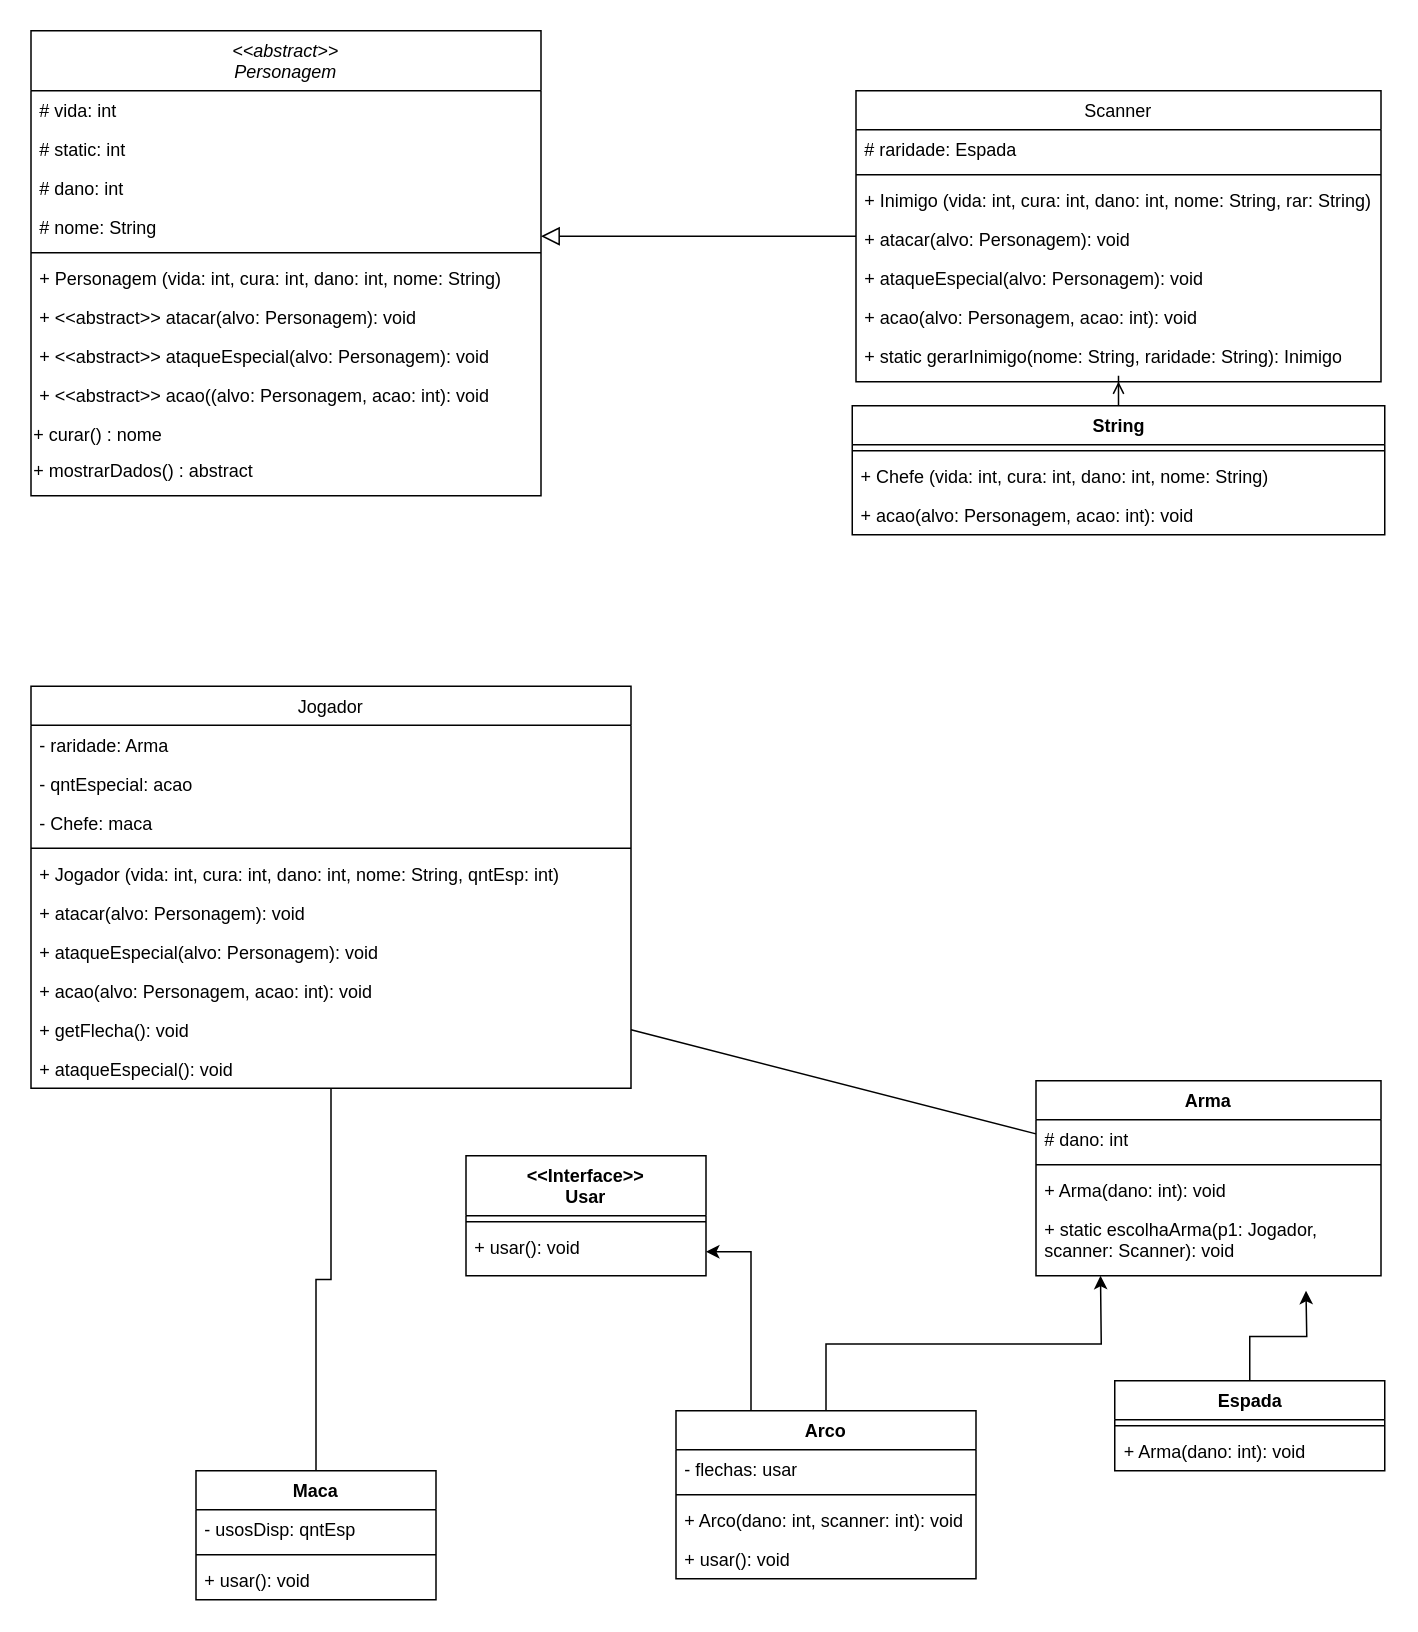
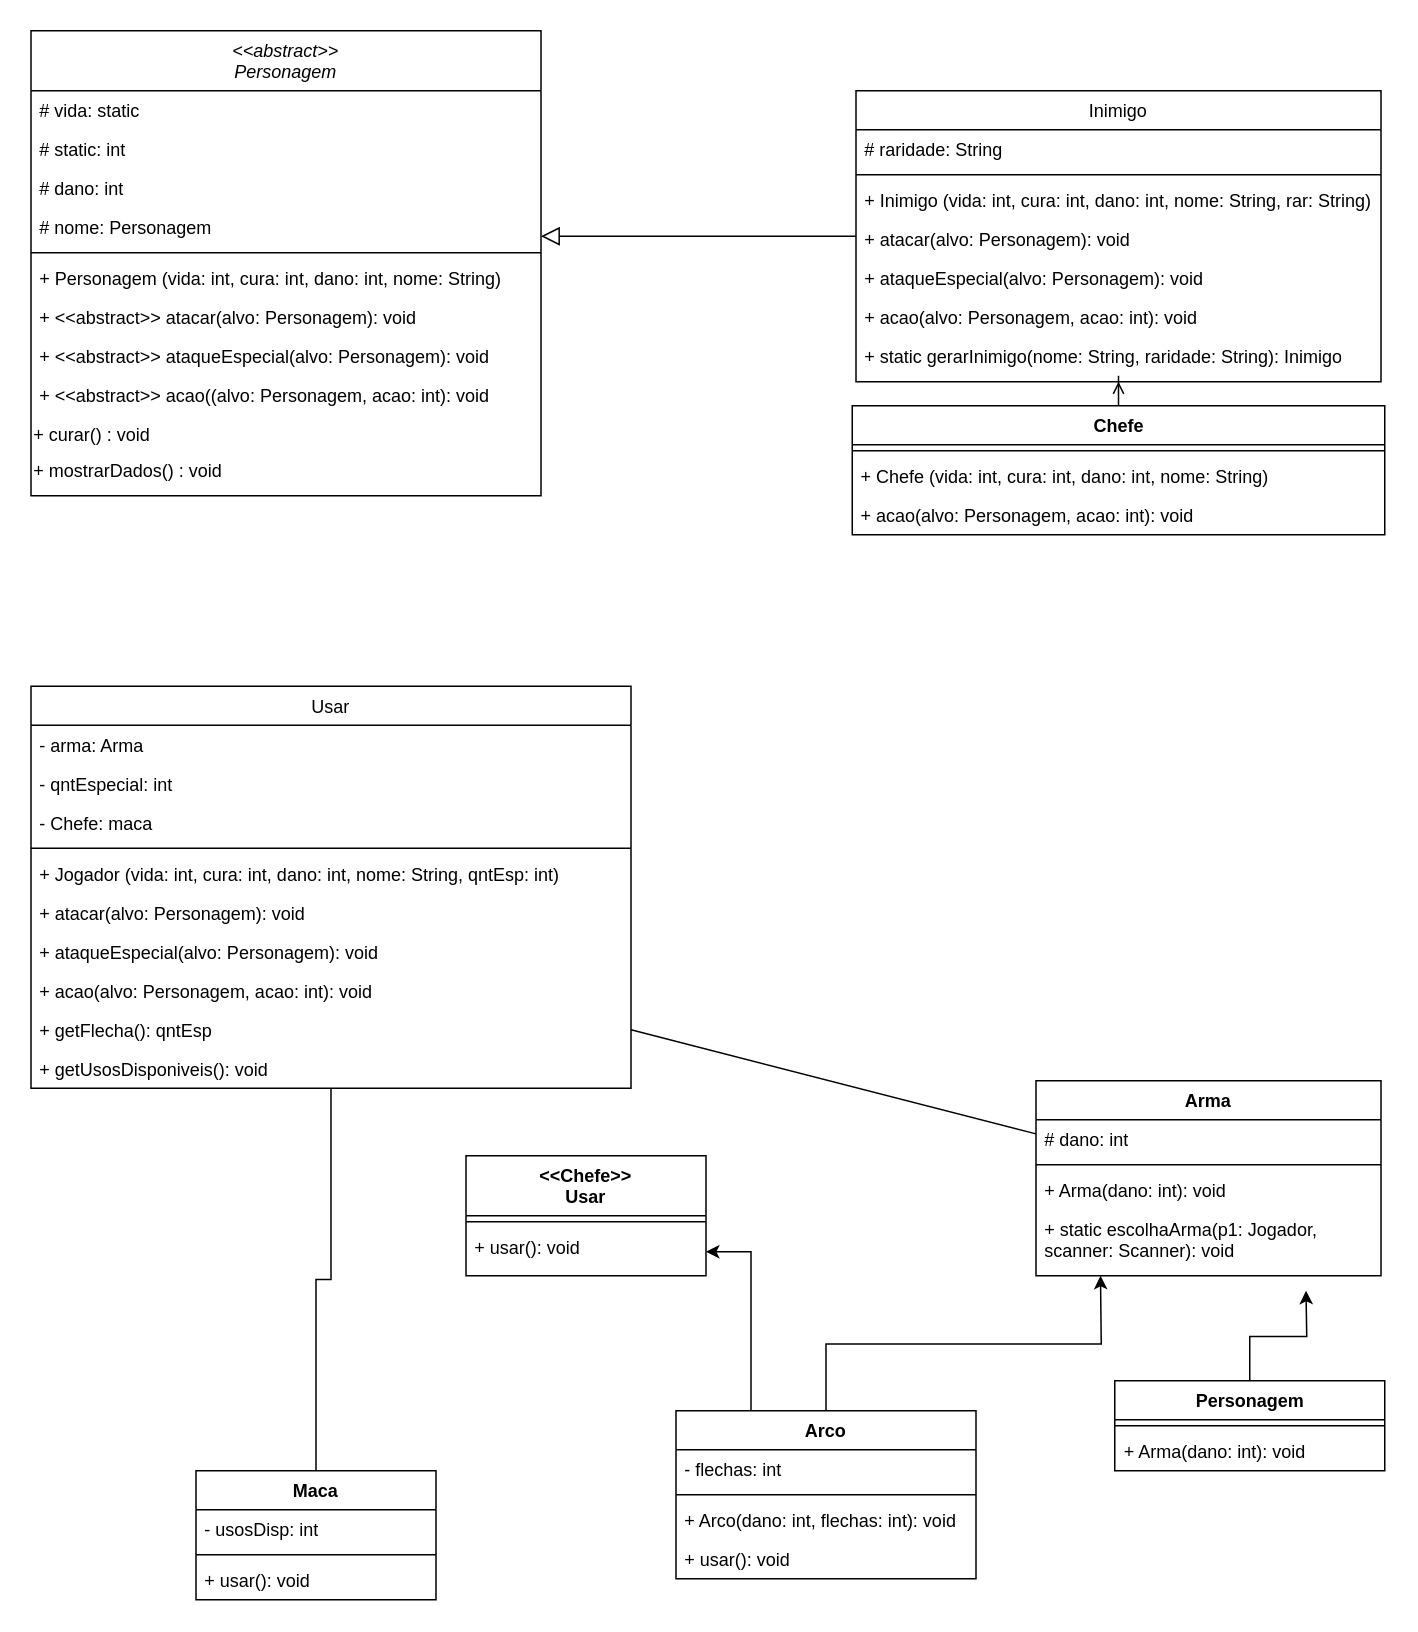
- <mxCell id="3" value="# vida: int" style="text;align=left;verticalAlign=top;spacingLeft=4;spacingRight=4;overflow=hidden;rotatable=0;points=[[0,0.5],[1,0.5]];portConstraint=eastwest;rounded=0;shadow=0;html=0;" parent="2" vertex="1"><mxGeometry y="40" width="340" height="26" as="geometry" /></mxCell>
+ <mxCell id="3" value="# vida: static" style="text;align=left;verticalAlign=top;spacingLeft=4;spacingRight=4;overflow=hidden;rotatable=0;points=[[0,0.5],[1,0.5]];portConstraint=eastwest;rounded=0;shadow=0;html=0;" parent="2" vertex="1"><mxGeometry y="40" width="340" height="26" as="geometry" /></mxCell>
- <mxCell id="25" value="Scanner" style="swimlane;fontStyle=0;align=center;verticalAlign=top;childLayout=stackLayout;horizontal=1;startSize=26;horizontalStack=0;resizeParent=1;resizeLast=0;collapsible=1;marginBottom=0;rounded=0;shadow=0;strokeWidth=1;" parent="1" vertex="1"><mxGeometry x="570" y="60" width="350" height="194" as="geometry"><mxRectangle x="340" y="380" width="170" height="26" as="alternateBounds" /></mxGeometry></mxCell>
+ <mxCell id="25" value="Inimigo" style="swimlane;fontStyle=0;align=center;verticalAlign=top;childLayout=stackLayout;horizontal=1;startSize=26;horizontalStack=0;resizeParent=1;resizeLast=0;collapsible=1;marginBottom=0;rounded=0;shadow=0;strokeWidth=1;" parent="1" vertex="1"><mxGeometry x="570" y="60" width="350" height="194" as="geometry"><mxRectangle x="340" y="380" width="170" height="26" as="alternateBounds" /></mxGeometry></mxCell>
- <mxCell id="26" value="# raridade: Espada" style="text;align=left;verticalAlign=top;spacingLeft=4;spacingRight=4;overflow=hidden;rotatable=0;points=[[0,0.5],[1,0.5]];portConstraint=eastwest;" parent="25" vertex="1"><mxGeometry y="26" width="350" height="26" as="geometry" /></mxCell>
+ <mxCell id="26" value="# raridade: String" style="text;align=left;verticalAlign=top;spacingLeft=4;spacingRight=4;overflow=hidden;rotatable=0;points=[[0,0.5],[1,0.5]];portConstraint=eastwest;" parent="25" vertex="1"><mxGeometry y="26" width="350" height="26" as="geometry" /></mxCell>
- <mxCell id="6" value="# nome: String" style="text;align=left;verticalAlign=top;spacingLeft=4;spacingRight=4;overflow=hidden;rotatable=0;points=[[0,0.5],[1,0.5]];portConstraint=eastwest;" parent="2" vertex="1"><mxGeometry y="118" width="340" height="26" as="geometry" /></mxCell>
+ <mxCell id="6" value="# nome: Personagem" style="text;align=left;verticalAlign=top;spacingLeft=4;spacingRight=4;overflow=hidden;rotatable=0;points=[[0,0.5],[1,0.5]];portConstraint=eastwest;" parent="2" vertex="1"><mxGeometry y="118" width="340" height="26" as="geometry" /></mxCell>
- <mxCell id="52" value="String" style="swimlane;fontStyle=1;align=center;verticalAlign=top;childLayout=stackLayout;horizontal=1;startSize=26;horizontalStack=0;resizeParent=1;resizeParentMax=0;resizeLast=0;collapsible=1;marginBottom=0;whiteSpace=wrap;html=1;" parent="1" vertex="1"><mxGeometry x="567.5" y="270" width="355" height="86" as="geometry" /></mxCell>
+ <mxCell id="52" value="Chefe" style="swimlane;fontStyle=1;align=center;verticalAlign=top;childLayout=stackLayout;horizontal=1;startSize=26;horizontalStack=0;resizeParent=1;resizeParentMax=0;resizeLast=0;collapsible=1;marginBottom=0;whiteSpace=wrap;html=1;" parent="1" vertex="1"><mxGeometry x="567.5" y="270" width="355" height="86" as="geometry" /></mxCell>
- <mxCell id="12" value="+ curar() : nome" style="text;whiteSpace=wrap;html=1;" parent="2" vertex="1"><mxGeometry y="256" width="340" height="24" as="geometry" /></mxCell>
+ <mxCell id="12" value="+ curar() : void" style="text;whiteSpace=wrap;html=1;" parent="2" vertex="1"><mxGeometry y="256" width="340" height="24" as="geometry" /></mxCell>
- <mxCell id="13" value="+ mostrarDados() : abstract" style="text;whiteSpace=wrap;html=1;" parent="2" vertex="1"><mxGeometry y="280" width="340" height="30" as="geometry" /></mxCell>
+ <mxCell id="13" value="+ mostrarDados() : void" style="text;whiteSpace=wrap;html=1;" parent="2" vertex="1"><mxGeometry y="280" width="340" height="30" as="geometry" /></mxCell>
- <mxCell id="14" value="Jogador" style="swimlane;fontStyle=0;align=center;verticalAlign=top;childLayout=stackLayout;horizontal=1;startSize=26;horizontalStack=0;resizeParent=1;resizeLast=0;collapsible=1;marginBottom=0;rounded=0;shadow=0;strokeWidth=1;" parent="1" vertex="1"><mxGeometry x="20" y="457" width="400" height="268" as="geometry"><mxRectangle x="130" y="380" width="160" height="26" as="alternateBounds" /></mxGeometry></mxCell>
+ <mxCell id="14" value="Usar" style="swimlane;fontStyle=0;align=center;verticalAlign=top;childLayout=stackLayout;horizontal=1;startSize=26;horizontalStack=0;resizeParent=1;resizeLast=0;collapsible=1;marginBottom=0;rounded=0;shadow=0;strokeWidth=1;" parent="1" vertex="1"><mxGeometry x="20" y="457" width="400" height="268" as="geometry"><mxRectangle x="130" y="380" width="160" height="26" as="alternateBounds" /></mxGeometry></mxCell>
- <mxCell id="15" value="- raridade: Arma" style="text;align=left;verticalAlign=top;spacingLeft=4;spacingRight=4;overflow=hidden;rotatable=0;points=[[0,0.5],[1,0.5]];portConstraint=eastwest;rounded=0;shadow=0;html=0;" parent="14" vertex="1"><mxGeometry y="26" width="400" height="26" as="geometry" /></mxCell>
+ <mxCell id="15" value="- arma: Arma" style="text;align=left;verticalAlign=top;spacingLeft=4;spacingRight=4;overflow=hidden;rotatable=0;points=[[0,0.5],[1,0.5]];portConstraint=eastwest;rounded=0;shadow=0;html=0;" parent="14" vertex="1"><mxGeometry y="26" width="400" height="26" as="geometry" /></mxCell>
- <mxCell id="16" value="- qntEspecial: acao&#10;" style="text;align=left;verticalAlign=top;spacingLeft=4;spacingRight=4;overflow=hidden;rotatable=0;points=[[0,0.5],[1,0.5]];portConstraint=eastwest;" parent="14" vertex="1"><mxGeometry y="52" width="400" height="26" as="geometry" /></mxCell>
+ <mxCell id="16" value="- qntEspecial: int&#10;" style="text;align=left;verticalAlign=top;spacingLeft=4;spacingRight=4;overflow=hidden;rotatable=0;points=[[0,0.5],[1,0.5]];portConstraint=eastwest;" parent="14" vertex="1"><mxGeometry y="52" width="400" height="26" as="geometry" /></mxCell>
- <mxCell id="23" value="+ getFlecha(): void" style="text;align=left;verticalAlign=top;spacingLeft=4;spacingRight=4;overflow=hidden;rotatable=0;points=[[0,0.5],[1,0.5]];portConstraint=eastwest;" parent="14" vertex="1"><mxGeometry y="216" width="400" height="26" as="geometry" /></mxCell>
+ <mxCell id="23" value="+ getFlecha(): qntEsp" style="text;align=left;verticalAlign=top;spacingLeft=4;spacingRight=4;overflow=hidden;rotatable=0;points=[[0,0.5],[1,0.5]];portConstraint=eastwest;" parent="14" vertex="1"><mxGeometry y="216" width="400" height="26" as="geometry" /></mxCell>
- <mxCell id="24" value="+ ataqueEspecial(): void" style="text;align=left;verticalAlign=top;spacingLeft=4;spacingRight=4;overflow=hidden;rotatable=0;points=[[0,0.5],[1,0.5]];portConstraint=eastwest;" parent="14" vertex="1"><mxGeometry y="242" width="400" height="26" as="geometry" /></mxCell>
+ <mxCell id="24" value="+ getUsosDisponiveis(): void" style="text;align=left;verticalAlign=top;spacingLeft=4;spacingRight=4;overflow=hidden;rotatable=0;points=[[0,0.5],[1,0.5]];portConstraint=eastwest;" parent="14" vertex="1"><mxGeometry y="242" width="400" height="26" as="geometry" /></mxCell>
- <mxCell id="61" value="&lt;div&gt;&amp;lt;&amp;lt;Interface&amp;gt;&amp;gt;&lt;br&gt;&lt;/div&gt;&lt;div&gt;Usar&lt;br&gt;&lt;/div&gt;" style="swimlane;fontStyle=1;align=center;verticalAlign=top;childLayout=stackLayout;horizontal=1;startSize=40;horizontalStack=0;resizeParent=1;resizeParentMax=0;resizeLast=0;collapsible=1;marginBottom=0;whiteSpace=wrap;html=1;" parent="1" vertex="1"><mxGeometry x="310" y="770" width="160" height="80" as="geometry" /></mxCell>
+ <mxCell id="61" value="&lt;div&gt;&amp;lt;&amp;lt;Chefe&amp;gt;&amp;gt;&lt;br&gt;&lt;/div&gt;&lt;div&gt;Usar&lt;br&gt;&lt;/div&gt;" style="swimlane;fontStyle=1;align=center;verticalAlign=top;childLayout=stackLayout;horizontal=1;startSize=40;horizontalStack=0;resizeParent=1;resizeParentMax=0;resizeLast=0;collapsible=1;marginBottom=0;whiteSpace=wrap;html=1;" parent="1" vertex="1"><mxGeometry x="310" y="770" width="160" height="80" as="geometry" /></mxCell>
- <mxCell id="48" value="Espada" style="swimlane;fontStyle=1;align=center;verticalAlign=top;childLayout=stackLayout;horizontal=1;startSize=26;horizontalStack=0;resizeParent=1;resizeParentMax=0;resizeLast=0;collapsible=1;marginBottom=0;whiteSpace=wrap;html=1;" parent="1" vertex="1"><mxGeometry x="742.5" y="920" width="180" height="60" as="geometry" /></mxCell>
+ <mxCell id="48" value="Personagem" style="swimlane;fontStyle=1;align=center;verticalAlign=top;childLayout=stackLayout;horizontal=1;startSize=26;horizontalStack=0;resizeParent=1;resizeParentMax=0;resizeLast=0;collapsible=1;marginBottom=0;whiteSpace=wrap;html=1;" parent="1" vertex="1"><mxGeometry x="742.5" y="920" width="180" height="60" as="geometry" /></mxCell>
- <mxCell id="43" value="- flechas: usar" style="text;strokeColor=none;fillColor=none;align=left;verticalAlign=top;spacingLeft=4;spacingRight=4;overflow=hidden;rotatable=0;points=[[0,0.5],[1,0.5]];portConstraint=eastwest;whiteSpace=wrap;html=1;" parent="42" vertex="1"><mxGeometry y="26" width="200" height="26" as="geometry" /></mxCell>
+ <mxCell id="43" value="- flechas: int" style="text;strokeColor=none;fillColor=none;align=left;verticalAlign=top;spacingLeft=4;spacingRight=4;overflow=hidden;rotatable=0;points=[[0,0.5],[1,0.5]];portConstraint=eastwest;whiteSpace=wrap;html=1;" parent="42" vertex="1"><mxGeometry y="26" width="200" height="26" as="geometry" /></mxCell>
- <mxCell id="58" value="- usosDisp: qntEsp" style="text;strokeColor=none;fillColor=none;align=left;verticalAlign=top;spacingLeft=4;spacingRight=4;overflow=hidden;rotatable=0;points=[[0,0.5],[1,0.5]];portConstraint=eastwest;whiteSpace=wrap;html=1;" parent="57" vertex="1"><mxGeometry y="26" width="160" height="26" as="geometry" /></mxCell>
+ <mxCell id="58" value="- usosDisp: int" style="text;strokeColor=none;fillColor=none;align=left;verticalAlign=top;spacingLeft=4;spacingRight=4;overflow=hidden;rotatable=0;points=[[0,0.5],[1,0.5]];portConstraint=eastwest;whiteSpace=wrap;html=1;" parent="57" vertex="1"><mxGeometry y="26" width="160" height="26" as="geometry" /></mxCell>
- <mxCell id="45" value="+ Arco(dano: int, scanner: int): void" style="text;strokeColor=none;fillColor=none;align=left;verticalAlign=top;spacingLeft=4;spacingRight=4;overflow=hidden;rotatable=0;points=[[0,0.5],[1,0.5]];portConstraint=eastwest;whiteSpace=wrap;html=1;" parent="42" vertex="1"><mxGeometry y="60" width="200" height="26" as="geometry" /></mxCell>
+ <mxCell id="45" value="+ Arco(dano: int, flechas: int): void" style="text;strokeColor=none;fillColor=none;align=left;verticalAlign=top;spacingLeft=4;spacingRight=4;overflow=hidden;rotatable=0;points=[[0,0.5],[1,0.5]];portConstraint=eastwest;whiteSpace=wrap;html=1;" parent="42" vertex="1"><mxGeometry y="60" width="200" height="26" as="geometry" /></mxCell>
